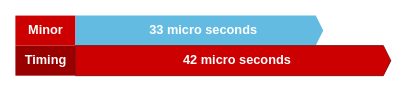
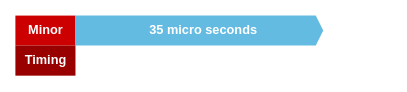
- <mxCell id="3" value="33 micro seconds" style="shape=mxgraph.infographic.ribbonSimple;notch1=0;notch2=10;notch=0;html=1;fillColor=#64BBE2;strokeColor=none;shadow=0;fontSize=17;fontColor=#FFFFFF;align=center;spacingLeft=10;fontStyle=1;" vertex="1" parent="1"><mxGeometry x="100" y="20" width="330" height="40" as="geometry" /></mxCell>
+ <mxCell id="3" value="35 micro seconds" style="shape=mxgraph.infographic.ribbonSimple;notch1=0;notch2=10;notch=0;html=1;fillColor=#64BBE2;strokeColor=none;shadow=0;fontSize=17;fontColor=#FFFFFF;align=center;spacingLeft=10;fontStyle=1;" vertex="1" parent="1"><mxGeometry x="100" y="20" width="330" height="40" as="geometry" /></mxCell>
- <mxCell id="5" value="42 micro seconds" style="shape=mxgraph.infographic.ribbonSimple;notch1=0;notch2=10;notch=0;html=1;strokeColor=#6F0000;shadow=0;fontSize=17;align=center;spacingLeft=10;fontStyle=1;fontColor=#ffffff;fillColor=#CC0000;" vertex="1" parent="1"><mxGeometry x="100" y="60" width="420" height="40" as="geometry" /></mxCell>
